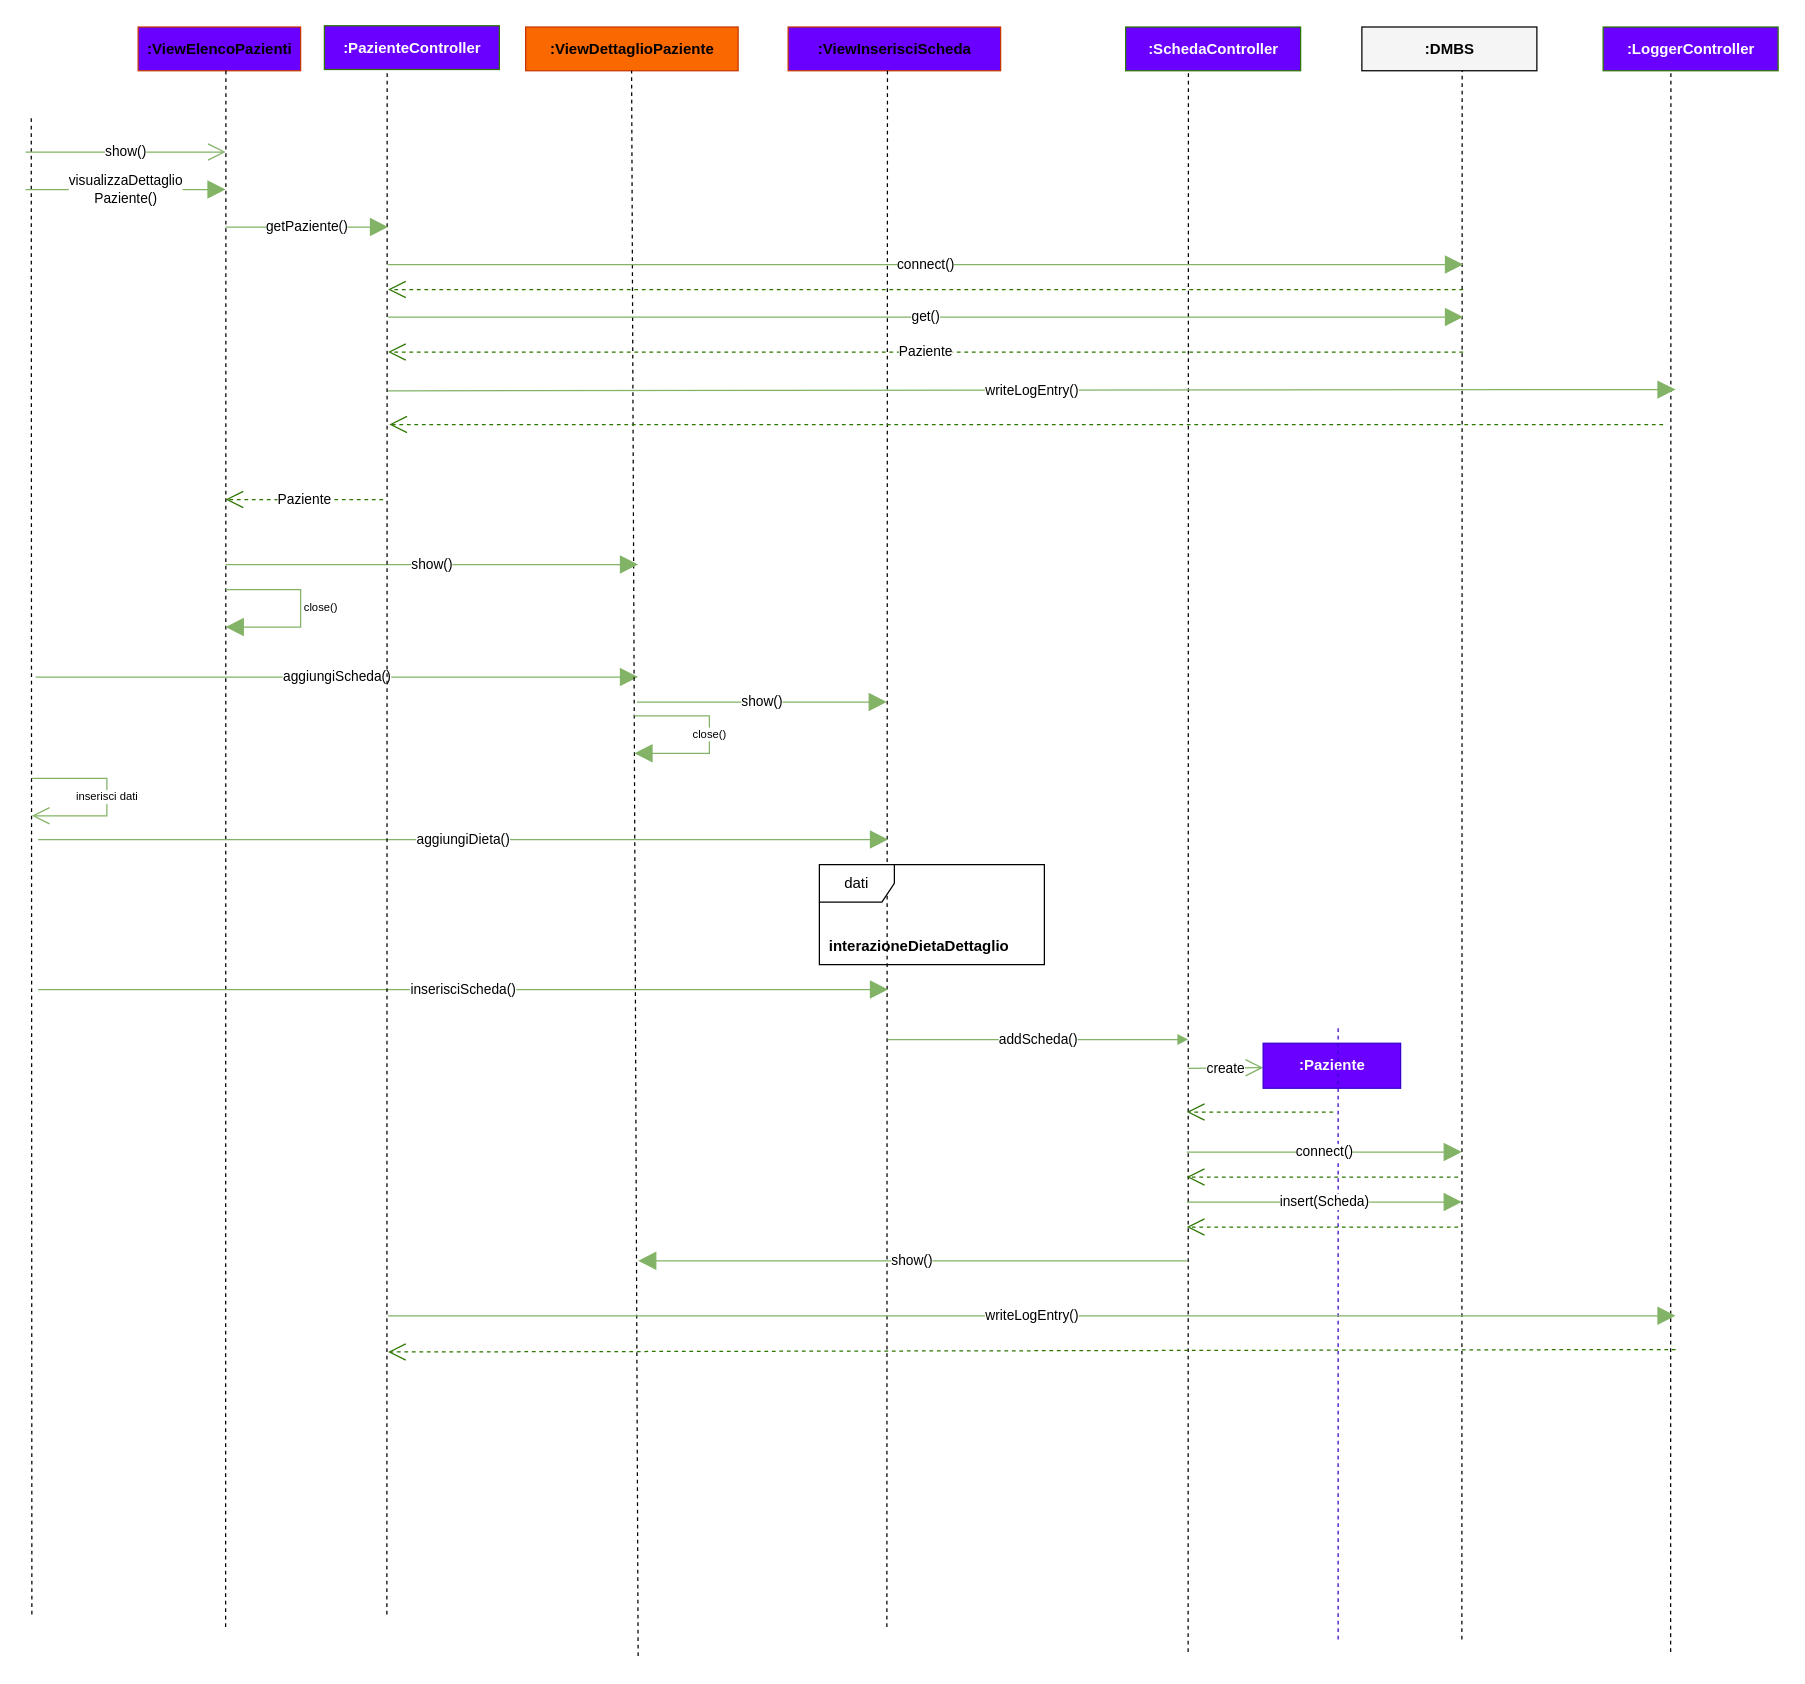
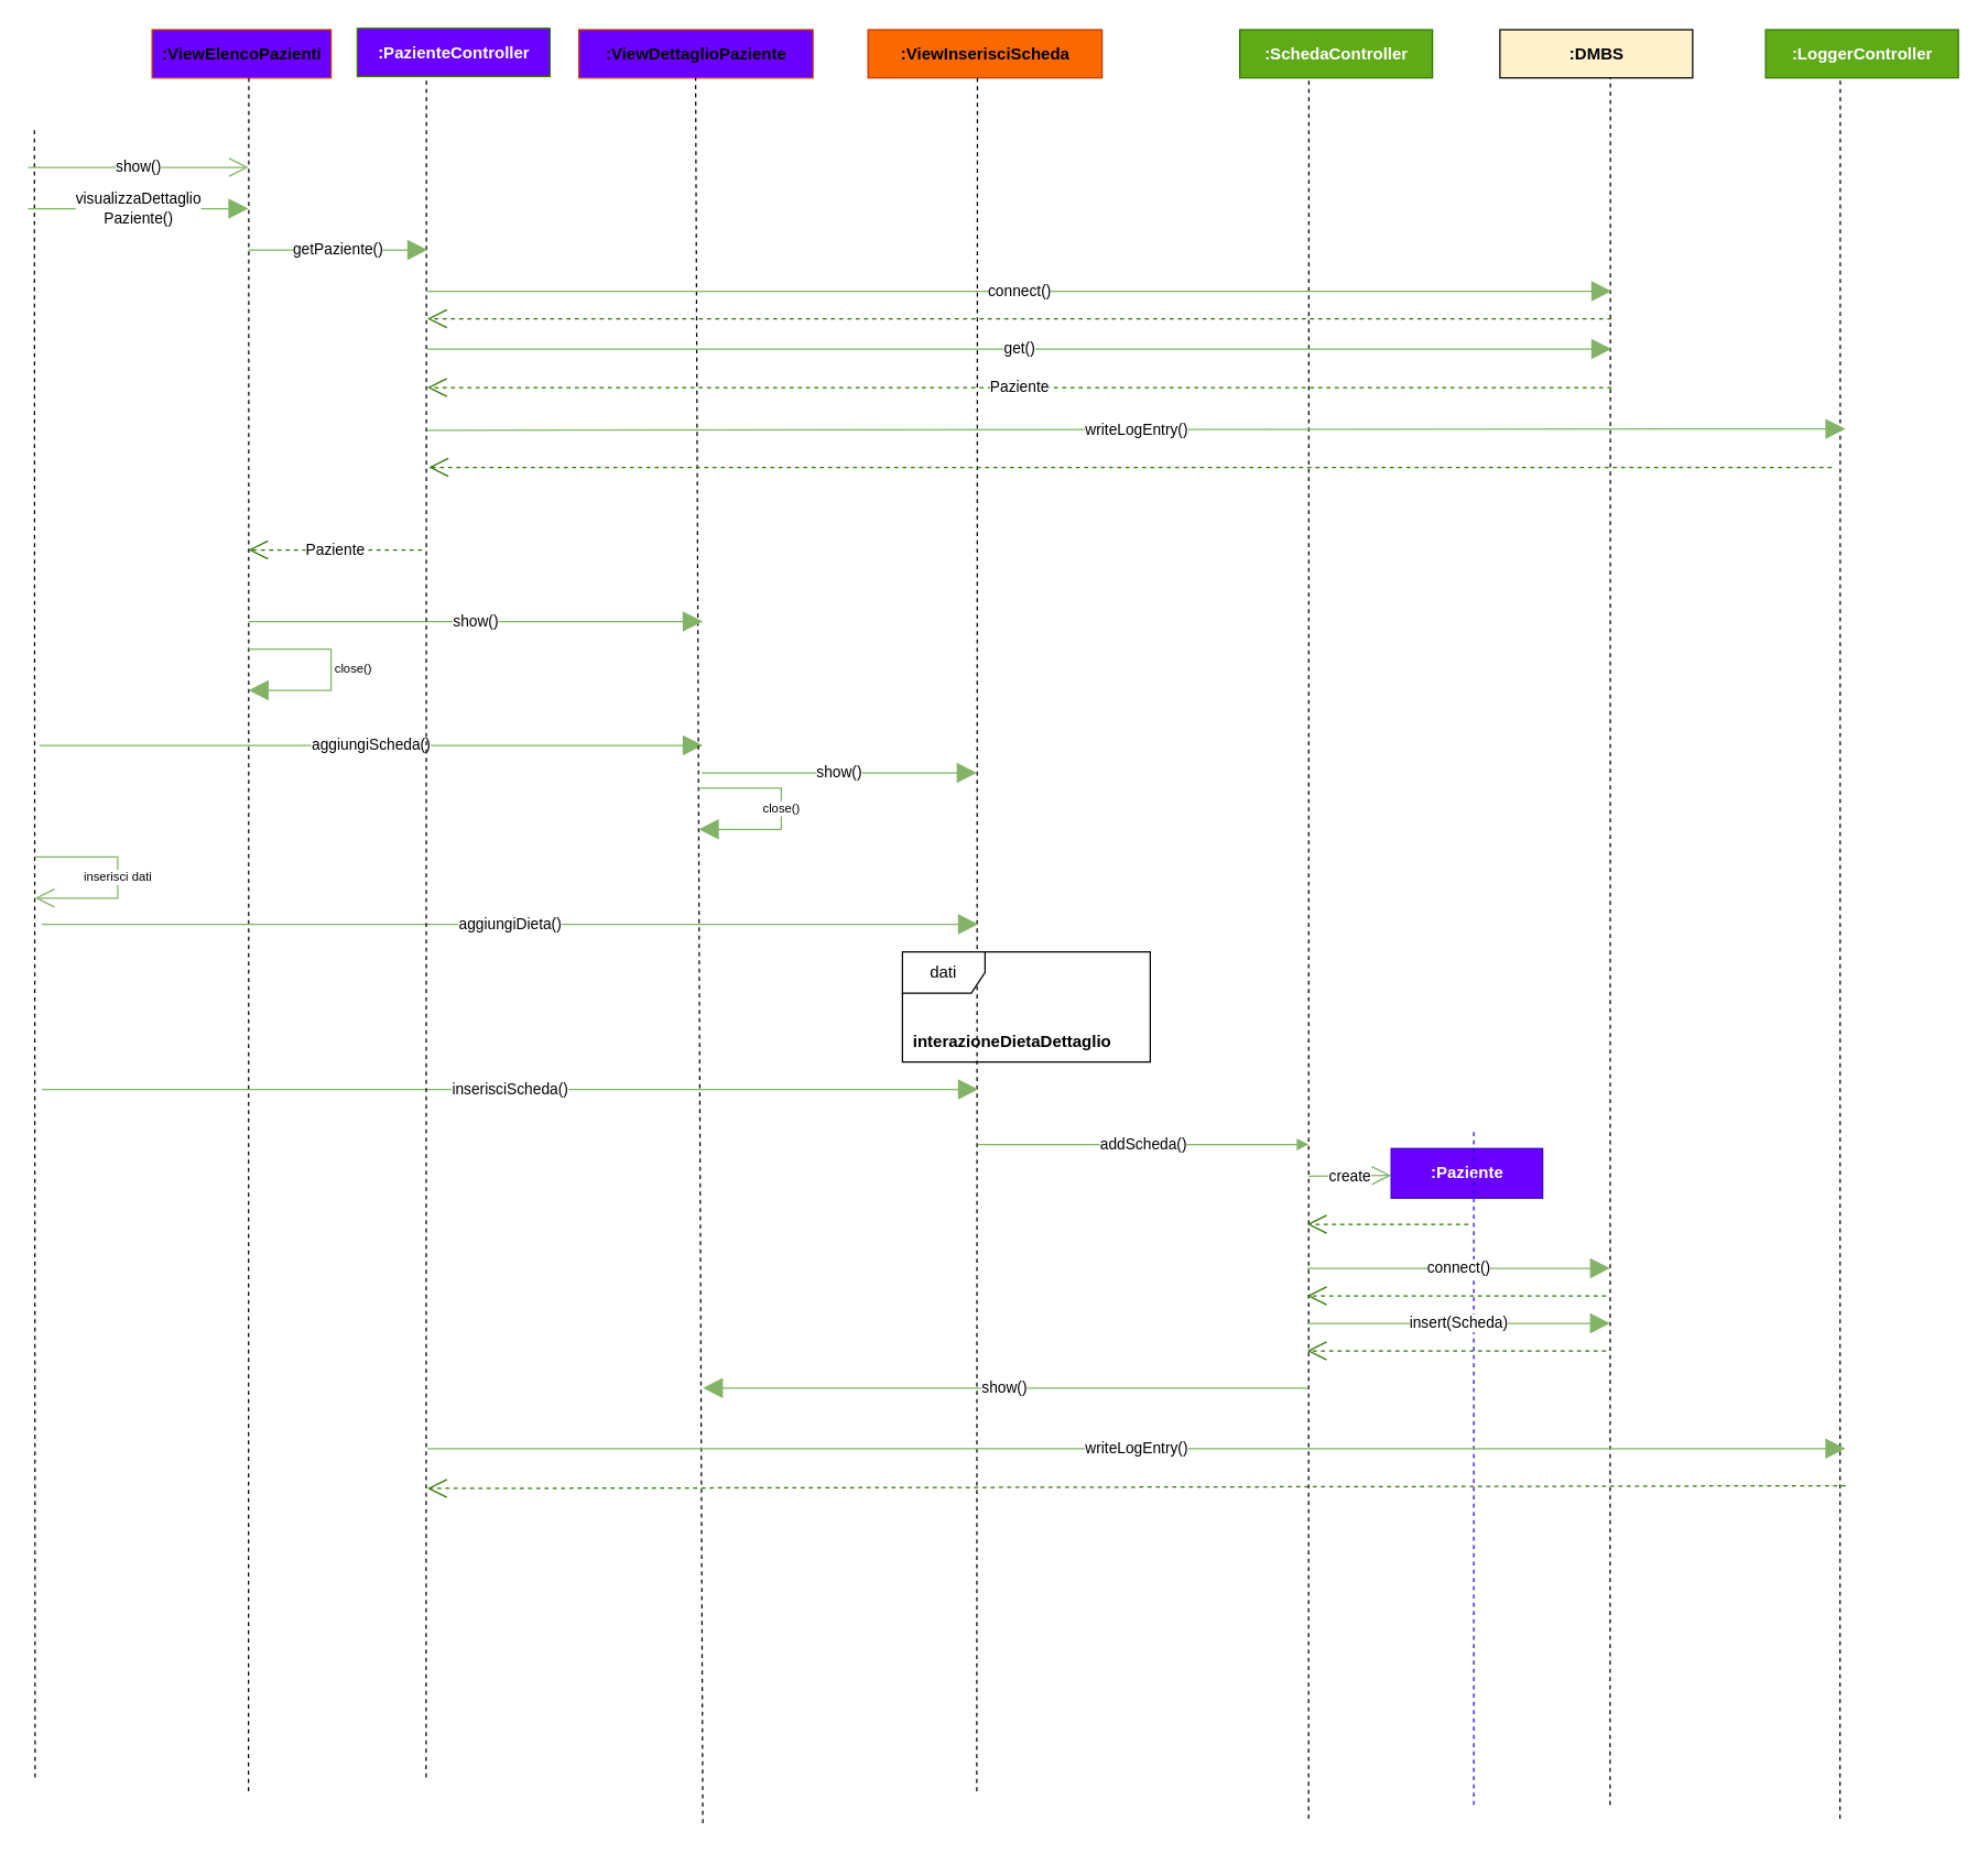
- <mxCell id="13" value="&lt;b&gt;:ViewDettaglioPaziente&lt;/b&gt;" style="html=1;fillColor=#fa6800;fontColor=#000000;strokeColor=#C73500;" parent="1" vertex="1"><mxGeometry x="420" y="21" width="170" height="35" as="geometry" /></mxCell>
+ <mxCell id="13" value="&lt;b&gt;:ViewDettaglioPaziente&lt;/b&gt;" style="html=1;fillColor=#6a00ff;fontColor=#000000;strokeColor=#C73500;" parent="1" vertex="1"><mxGeometry x="420" y="21" width="170" height="35" as="geometry" /></mxCell>
- <mxCell id="27" value="&lt;b&gt;:ViewInserisciScheda&lt;/b&gt;" style="html=1;fillColor=#6a00ff;fontColor=#000000;strokeColor=#C73500;" parent="1" vertex="1"><mxGeometry x="630" y="21" width="170" height="35" as="geometry" /></mxCell>
+ <mxCell id="27" value="&lt;b&gt;:ViewInserisciScheda&lt;/b&gt;" style="html=1;fillColor=#fa6800;fontColor=#000000;strokeColor=#C73500;" parent="1" vertex="1"><mxGeometry x="630" y="21" width="170" height="35" as="geometry" /></mxCell>
- <mxCell id="7" value="&lt;b&gt;:SchedaController&lt;/b&gt;" style="html=1;fillColor=#6a00ff;fontColor=#ffffff;strokeColor=#2D7600;" parent="1" vertex="1"><mxGeometry x="900" y="21" width="140" height="35" as="geometry" /></mxCell>
+ <mxCell id="7" value="&lt;b&gt;:SchedaController&lt;/b&gt;" style="html=1;fillColor=#60a917;fontColor=#ffffff;strokeColor=#2D7600;" parent="1" vertex="1"><mxGeometry x="900" y="21" width="140" height="35" as="geometry" /></mxCell>
- <mxCell id="21" value="&lt;b&gt;&lt;font color=&quot;#000000&quot;&gt;:DMBS&lt;/font&gt;&lt;/b&gt;" style="html=1;fillColor=#F5F5F5;fontColor=#ffffff;strokeColor=#000000;" parent="1" vertex="1"><mxGeometry x="1089" y="21" width="140" height="35" as="geometry" /></mxCell>
+ <mxCell id="21" value="&lt;b&gt;&lt;font color=&quot;#000000&quot;&gt;:DMBS&lt;/font&gt;&lt;/b&gt;" style="html=1;fillColor=#fff2cc;fontColor=#ffffff;strokeColor=#000000;" parent="1" vertex="1"><mxGeometry x="1089" y="21" width="140" height="35" as="geometry" /></mxCell>
- <mxCell id="36" value="&lt;b&gt;:LoggerController&lt;/b&gt;" style="html=1;fillColor=#6a00ff;fontColor=#ffffff;strokeColor=#2D7600;" vertex="1" parent="1"><mxGeometry x="1282" y="21" width="140" height="35" as="geometry" /></mxCell>
+ <mxCell id="36" value="&lt;b&gt;:LoggerController&lt;/b&gt;" style="html=1;fillColor=#60a917;fontColor=#ffffff;strokeColor=#2D7600;" vertex="1" parent="1"><mxGeometry x="1282" y="21" width="140" height="35" as="geometry" /></mxCell>
